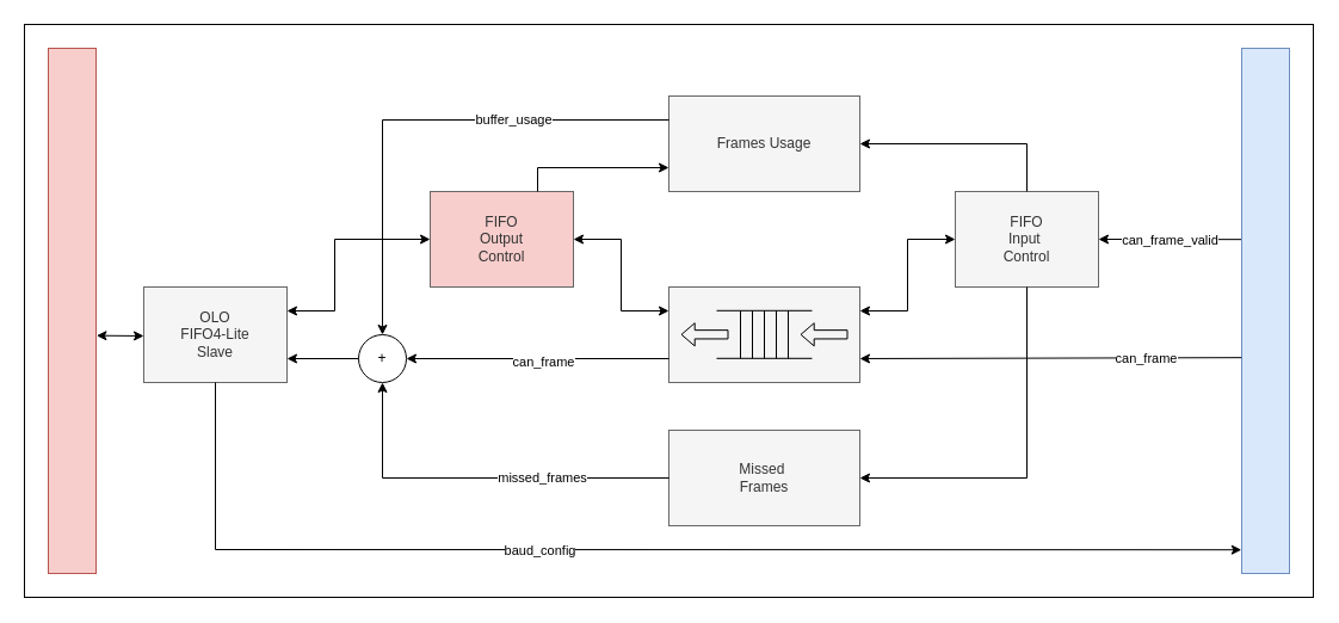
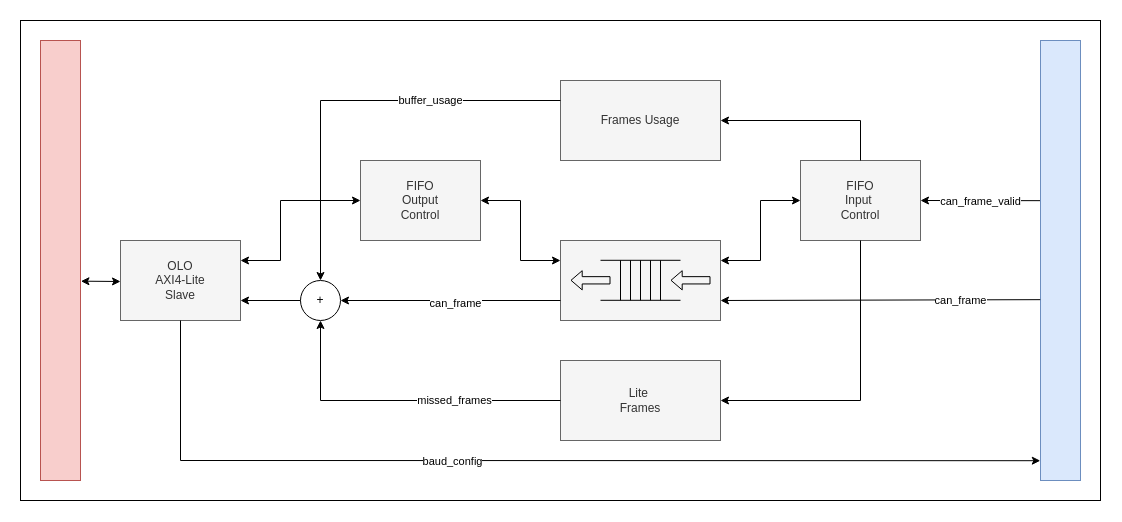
- <mxCell id="24" value="" style="endArrow=classic;html=1;rounded=0;exitX=0.75;exitY=0;exitDx=0;exitDy=0;entryX=0;entryY=0.75;entryDx=0;entryDy=0;" parent="1" source="14" target="22" edge="1"><mxGeometry width="50" height="50" relative="1" as="geometry"><mxPoint x="440" y="150" as="sourcePoint" /><mxPoint x="490" y="100" as="targetPoint" /><Array as="points"><mxPoint x="450" y="140" /></Array></mxGeometry></mxCell>
- <mxCell id="14" value="FIFO&lt;br&gt;Output&lt;br&gt;Control" style="rounded=0;whiteSpace=wrap;html=1;fillColor=#f8cecc;fontColor=#333333;strokeColor=#666666;" parent="1" vertex="1"><mxGeometry y="160" width="120" height="80" as="geometry" x="360" /></mxCell>
+ <mxCell id="14" value="FIFO&lt;br&gt;Output&lt;br&gt;Control" style="rounded=0;whiteSpace=wrap;html=1;fillColor=#f5f5f5;fontColor=#333333;strokeColor=#666666;" parent="1" vertex="1"><mxGeometry y="160" width="120" height="80" as="geometry" x="360" /></mxCell>
- <mxCell id="25" value="OLO&lt;br&gt;FIFO4-Lite&lt;br&gt;Slave" style="rounded=0;whiteSpace=wrap;html=1;fillColor=#f5f5f5;fontColor=#333333;strokeColor=#666666;" parent="1" vertex="1"><mxGeometry x="120" y="240" width="120" height="80" as="geometry" /></mxCell>
+ <mxCell id="25" value="OLO&lt;br&gt;AXI4-Lite&lt;br&gt;Slave" style="rounded=0;whiteSpace=wrap;html=1;fillColor=#f5f5f5;fontColor=#333333;strokeColor=#666666;" parent="1" vertex="1"><mxGeometry x="120" y="240" width="120" height="80" as="geometry" /></mxCell>
- <mxCell id="33" value="Missed&amp;nbsp;&lt;br&gt;Frames" style="rounded=0;whiteSpace=wrap;html=1;fillColor=#f5f5f5;fontColor=#333333;strokeColor=#666666;" parent="1" vertex="1"><mxGeometry x="560" y="360" width="160" height="80" as="geometry" /></mxCell>
+ <mxCell id="33" value="Lite&amp;nbsp;&lt;br&gt;Frames" style="rounded=0;whiteSpace=wrap;html=1;fillColor=#f5f5f5;fontColor=#333333;strokeColor=#666666;" parent="1" vertex="1"><mxGeometry x="560" y="360" width="160" height="80" as="geometry" /></mxCell>
